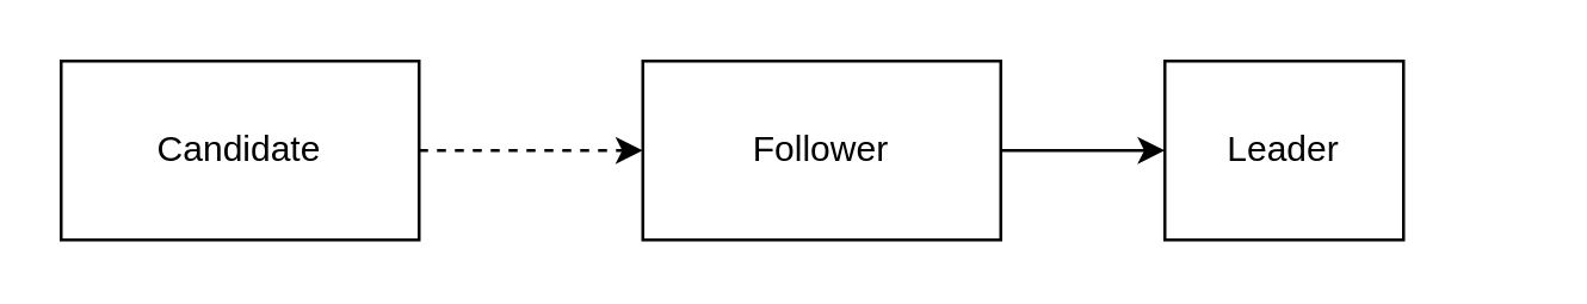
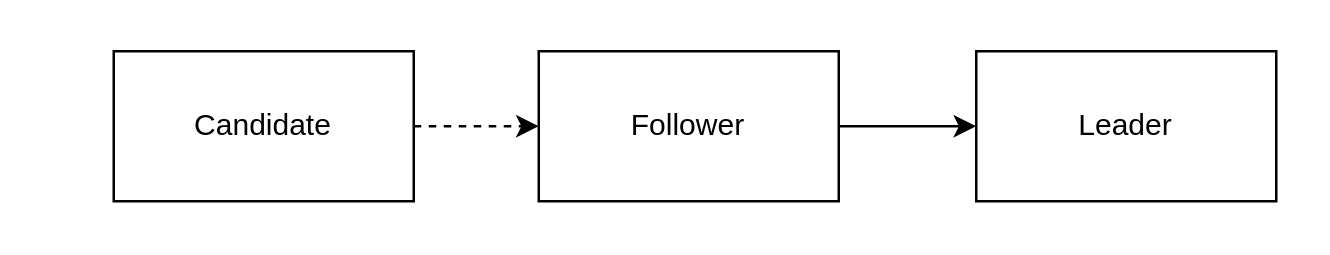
- <mxCell id="3" value="Candidate" style="rounded=0;whiteSpace=wrap;html=1;" parent="1" vertex="1"><mxGeometry x="20" y="20" width="120" height="60" as="geometry" /></mxCell>
+ <mxCell id="3" value="Candidate" style="rounded=0;whiteSpace=wrap;html=1;" parent="1" vertex="1"><mxGeometry x="45" y="20" width="120" height="60" as="geometry" /></mxCell>
- <mxCell id="6" value="Leader" style="rounded=0;whiteSpace=wrap;html=1;" parent="1" vertex="1"><mxGeometry x="390" y="20" width="80" height="60" as="geometry" /></mxCell>
+ <mxCell id="6" value="Leader" style="rounded=0;whiteSpace=wrap;html=1;" parent="1" vertex="1"><mxGeometry x="390" y="20" width="120" height="60" as="geometry" /></mxCell>
